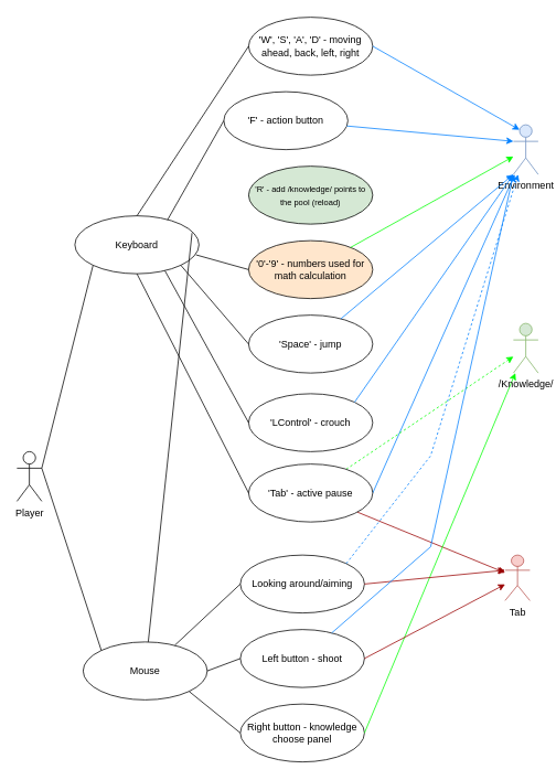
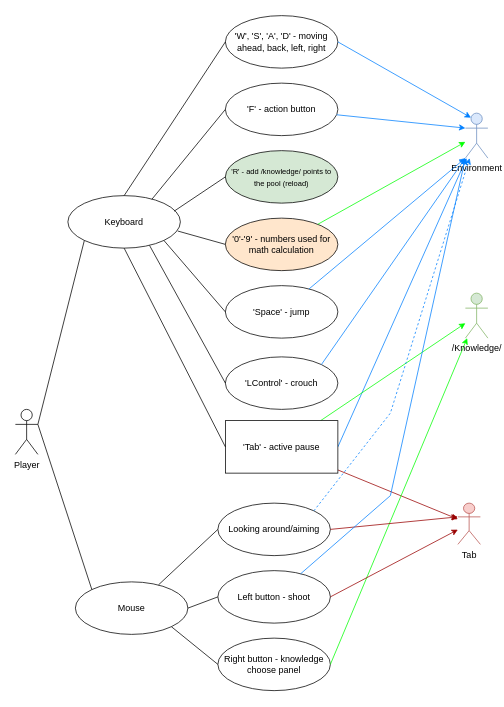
- <mxCell id="4" value="'F' - action button" style="ellipse;whiteSpace=wrap;html=1;" parent="1" vertex="1"><mxGeometry x="270" y="110" width="150" height="70" as="geometry" /></mxCell>
+ <mxCell id="4" value="'F' - action button" style="ellipse;whiteSpace=wrap;html=1;" parent="1" vertex="1"><mxGeometry x="300" y="110" width="150" height="70" as="geometry" /></mxCell>
- <mxCell id="10" style="rounded=0;orthogonalLoop=1;jettySize=auto;html=1;strokeColor=#00FF00;dashed=1;" parent="1" source="11" target="35" edge="1"><mxGeometry relative="1" as="geometry" /></mxCell>
+ <mxCell id="10" style="rounded=0;orthogonalLoop=1;jettySize=auto;html=1;strokeColor=#00FF00;" parent="1" source="11" target="35" edge="1"><mxGeometry relative="1" as="geometry" /></mxCell>
- <mxCell id="30" value="" style="endArrow=none;html=1;rounded=0;exitX=0.944;exitY=0.297;exitDx=0;exitDy=0;exitPerimeter=0;" parent="1" source="6" target="7" edge="1"><mxGeometry width="50" height="50" relative="1" as="geometry"><mxPoint x="80" y="159" as="sourcePoint" /><mxPoint x="189" y="100" as="targetPoint" /></mxGeometry></mxCell>
+ <mxCell id="30" value="" style="endArrow=none;html=1;rounded=0;exitX=0.944;exitY=0.297;exitDx=0;exitDy=0;exitPerimeter=0;entryX=0;entryY=0.5;entryDx=0;entryDy=0;" parent="1" source="6" target="14" edge="1"><mxGeometry width="50" height="50" relative="1" as="geometry"><mxPoint x="80" y="159" as="sourcePoint" /><mxPoint x="189" y="100" as="targetPoint" /></mxGeometry></mxCell>
- <mxCell id="11" value="'Tab' - active pause" style="ellipse;whiteSpace=wrap;html=1;" parent="1" vertex="1"><mxGeometry x="300" y="560" width="150" height="70" as="geometry" /></mxCell>
+ <mxCell id="11" value="'Tab' - active pause" style="whiteSpace=wrap;html=1;rounded=0;" parent="1" vertex="1"><mxGeometry x="300" y="560" width="150" height="70" as="geometry" /></mxCell>
